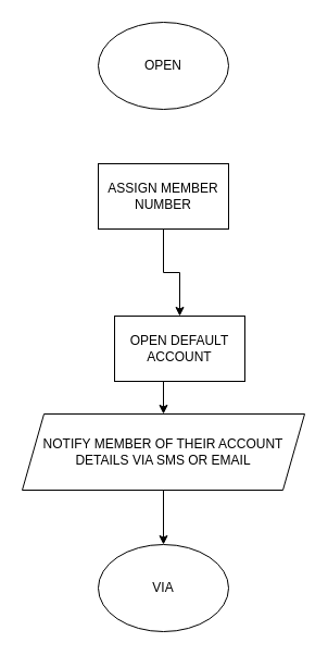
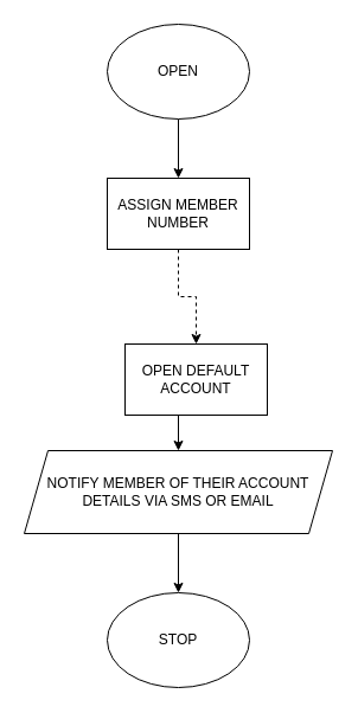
+ <mxCell id="2" style="edgeStyle=orthogonalEdgeStyle;rounded=0;orthogonalLoop=1;jettySize=auto;html=1;exitX=0.5;exitY=1;exitDx=0;exitDy=0;entryX=0.5;entryY=0;entryDx=0;entryDy=0;" edge="1" parent="1" source="3" target="5"><mxGeometry relative="1" as="geometry" /></mxCell>
- <mxCell id="4" style="edgeStyle=orthogonalEdgeStyle;rounded=0;orthogonalLoop=1;jettySize=auto;html=1;exitX=0.5;exitY=1;exitDx=0;exitDy=0;entryX=0.5;entryY=0;entryDx=0;entryDy=0;" edge="1" parent="1" source="5" target="7"><mxGeometry relative="1" as="geometry" /></mxCell>
+ <mxCell id="4" style="edgeStyle=orthogonalEdgeStyle;rounded=0;orthogonalLoop=1;jettySize=auto;html=1;exitX=0.5;exitY=1;exitDx=0;exitDy=0;entryX=0.5;entryY=0;entryDx=0;entryDy=0;dashed=1;" edge="1" parent="1" source="5" target="7"><mxGeometry relative="1" as="geometry" /></mxCell>
- <mxCell id="10" value="VIA" style="ellipse;whiteSpace=wrap;html=1;" vertex="1" parent="1"><mxGeometry x="90" y="500" width="120" height="80" as="geometry" /></mxCell>
+ <mxCell id="10" value="STOP" style="ellipse;whiteSpace=wrap;html=1;" vertex="1" parent="1"><mxGeometry x="90" y="500" width="120" height="80" as="geometry" /></mxCell>
